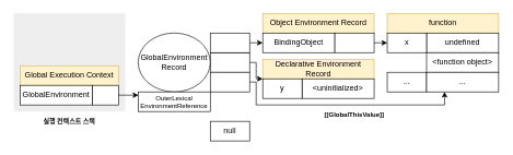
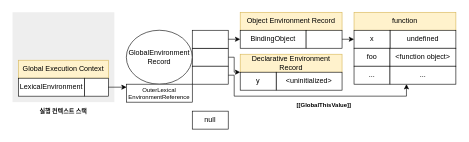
+ <mxCell id="27" value="foo" style="rounded=0;whiteSpace=wrap;html=1;" parent="1" vertex="1"><mxGeometry x="590" y="80" width="60" height="30" as="geometry" /></mxCell>
- <mxCell id="11" value="GlobalEnvironment" style="rounded=0;whiteSpace=wrap;html=1;" parent="1" vertex="1"><mxGeometry x="30" y="130" width="110" height="30" as="geometry" /></mxCell>
+ <mxCell id="11" value="LexicalEnvironment" style="rounded=0;whiteSpace=wrap;html=1;" parent="1" vertex="1"><mxGeometry x="30" y="130" width="110" height="30" as="geometry" /></mxCell>
